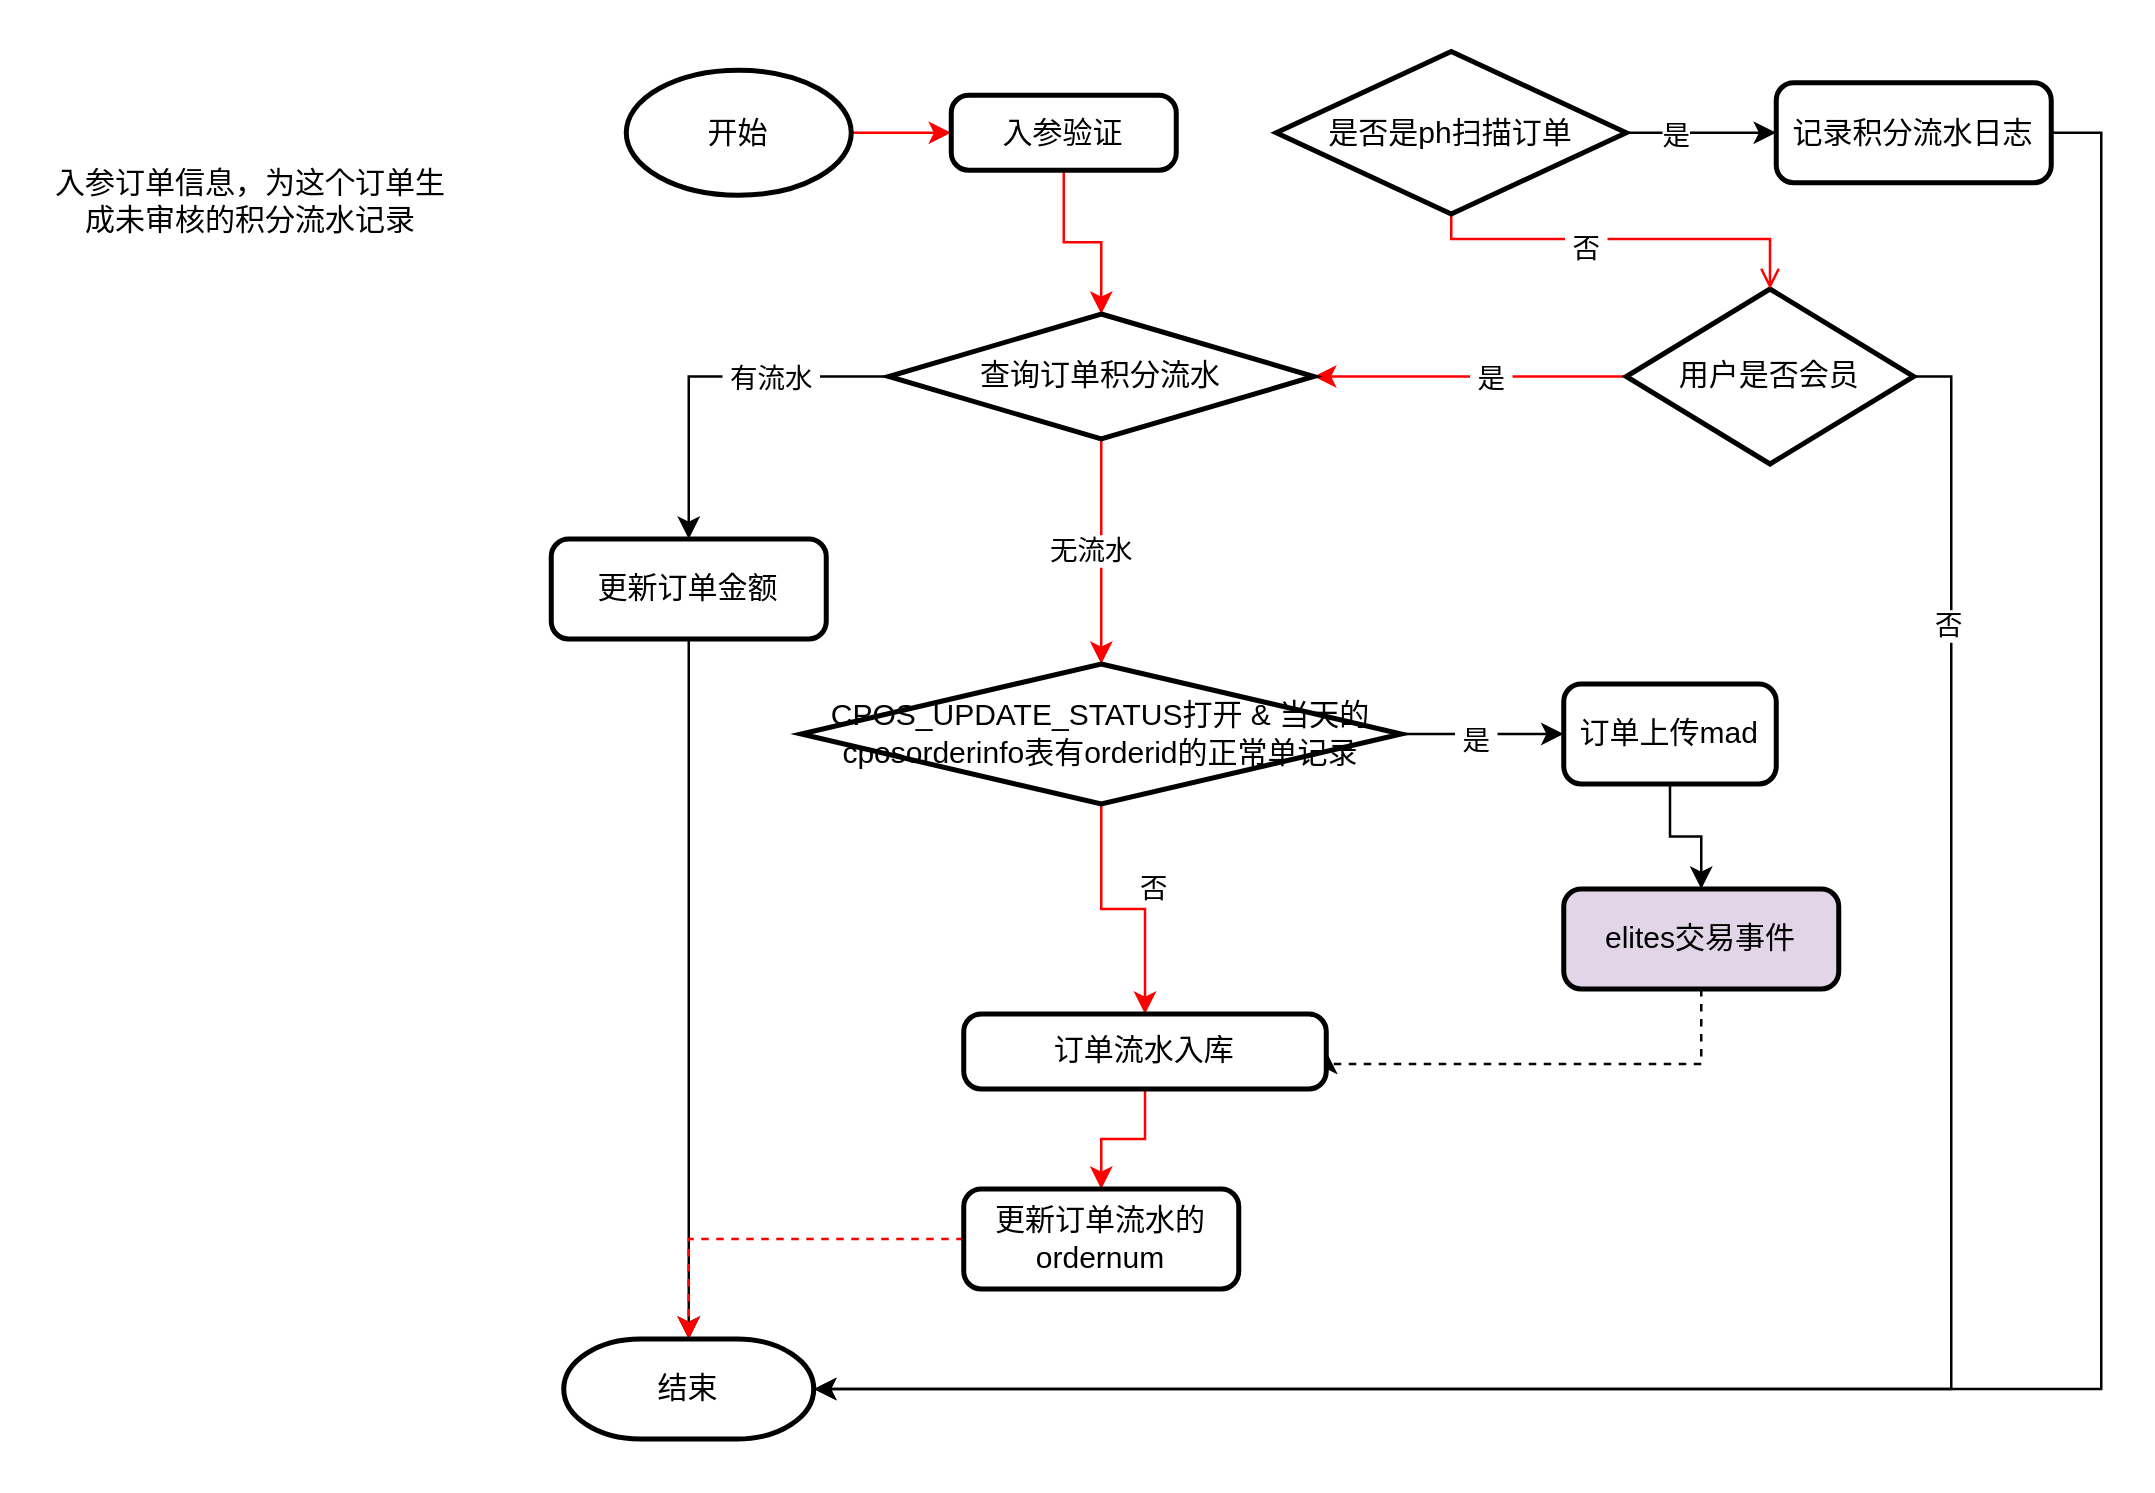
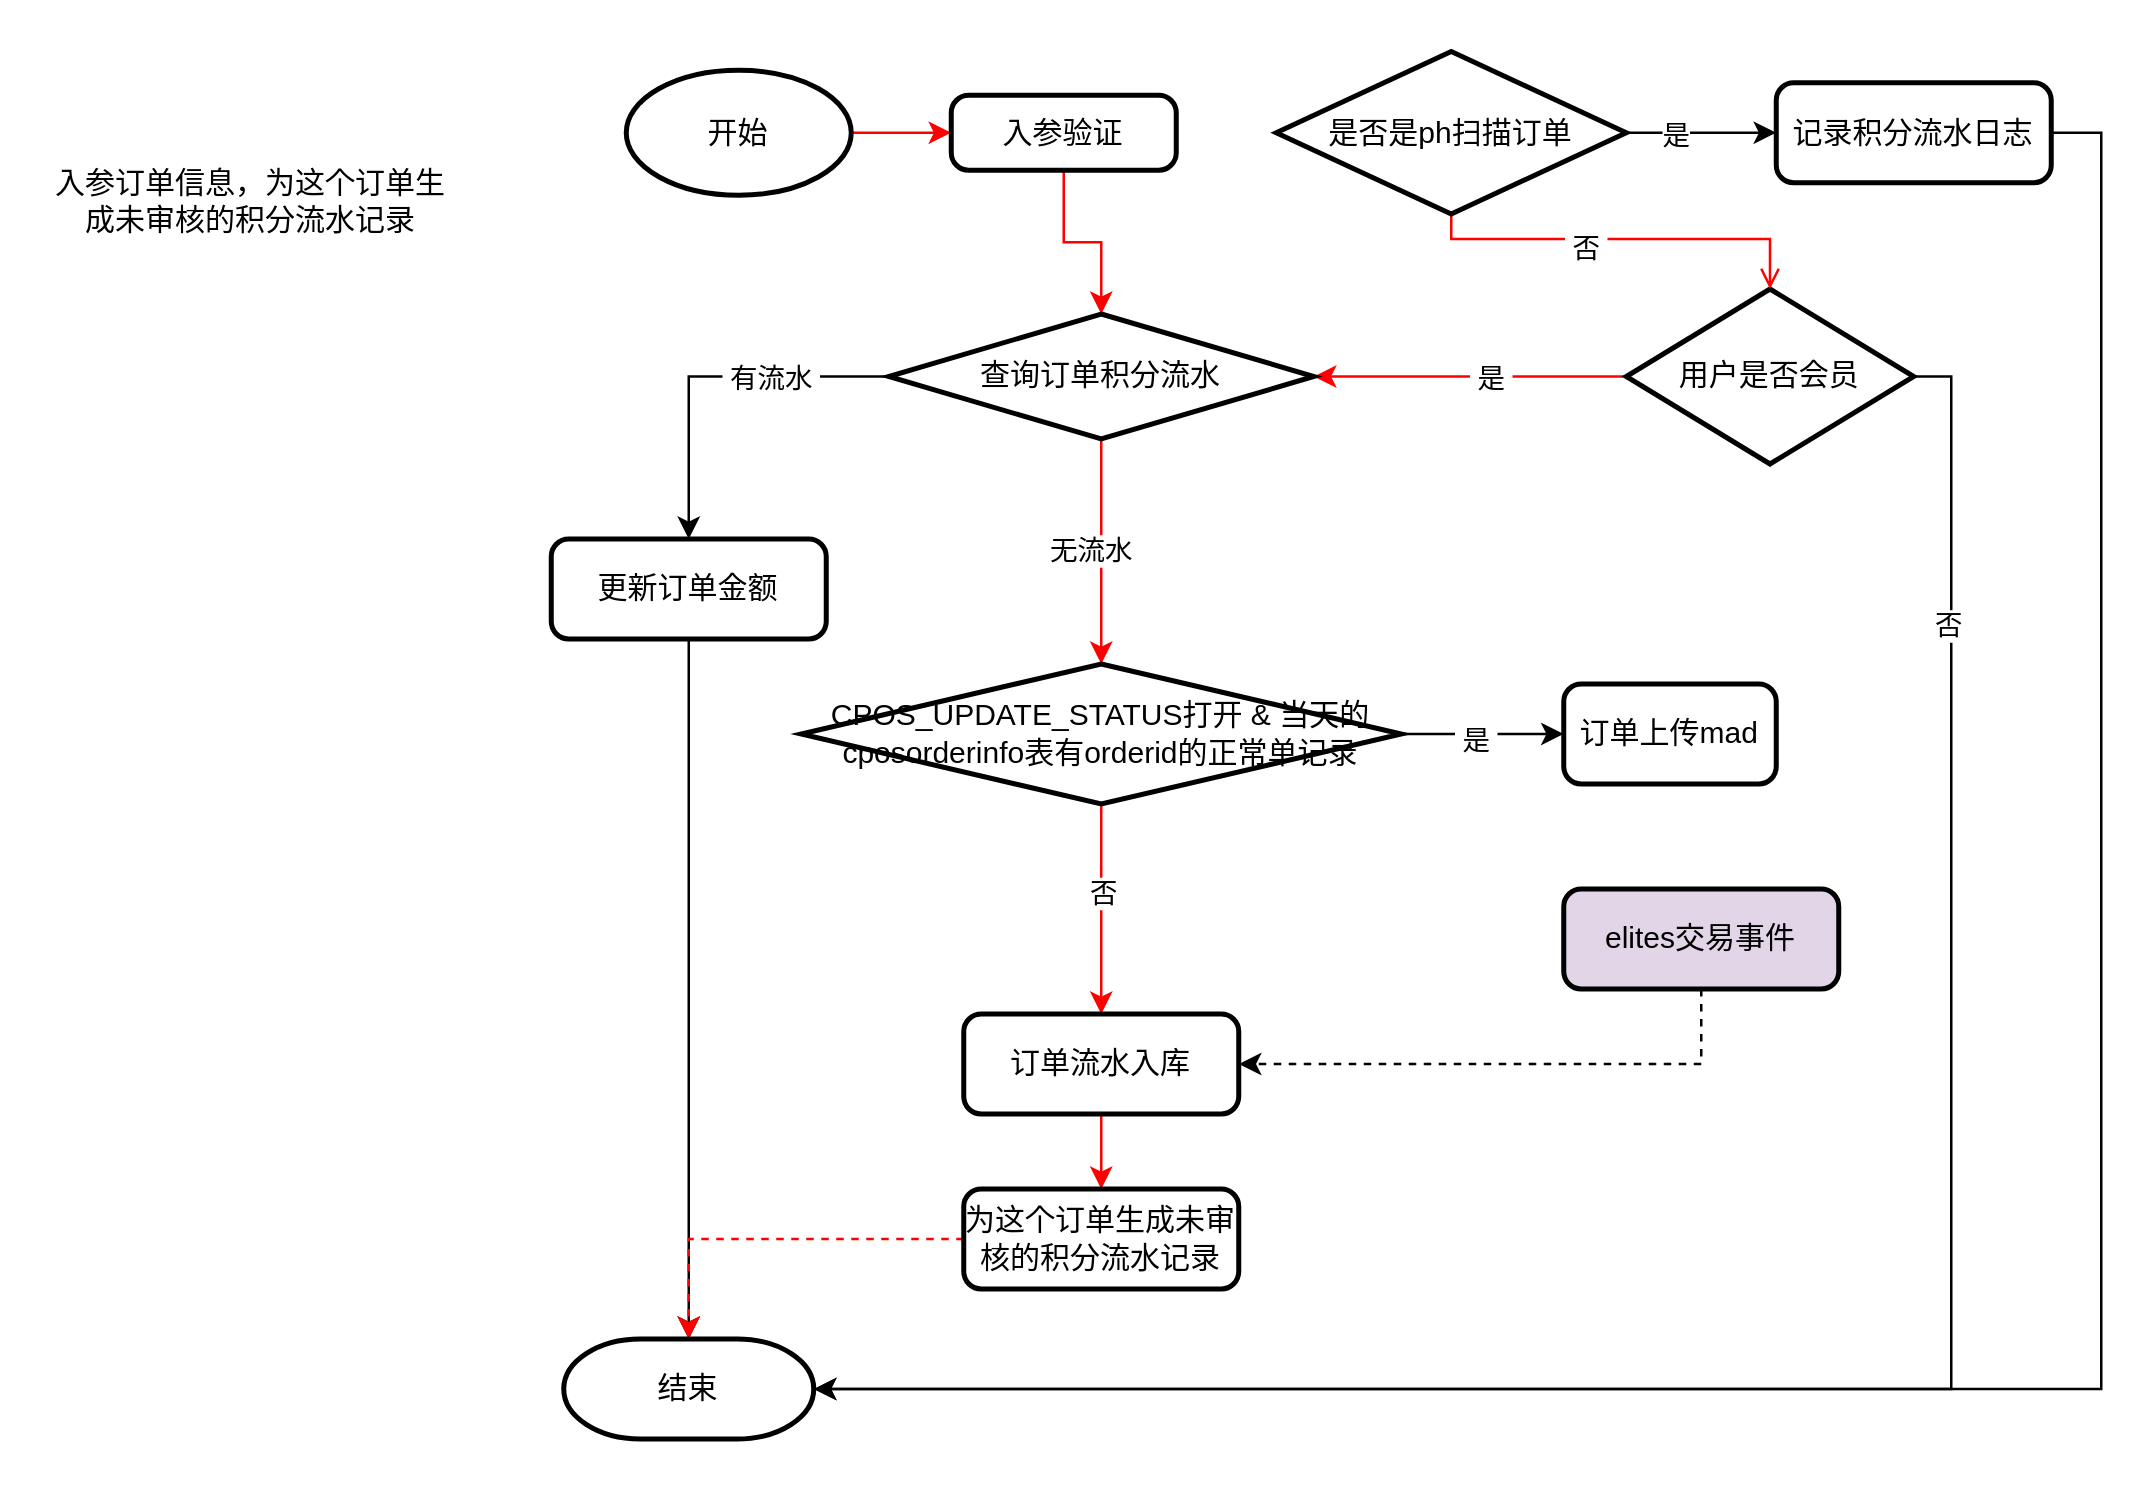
- <mxCell id="23" style="edgeStyle=orthogonalEdgeStyle;rounded=0;orthogonalLoop=1;jettySize=auto;html=1;" edge="1" parent="1" source="24" target="26"><mxGeometry relative="1" as="geometry" /></mxCell>
- <mxCell id="28" value="订单流水入库" style="rounded=1;whiteSpace=wrap;html=1;absoluteArcSize=1;arcSize=14;strokeWidth=2;" vertex="1" parent="1"><mxGeometry x="385" y="405" width="145" height="30" as="geometry" /></mxCell>
+ <mxCell id="28" value="订单流水入库" style="rounded=1;whiteSpace=wrap;html=1;absoluteArcSize=1;arcSize=14;strokeWidth=2;" vertex="1" parent="1"><mxGeometry x="385" y="405" width="110" height="40" as="geometry" /></mxCell>
- <mxCell id="30" value="更新订单流水的ordernum" style="rounded=1;whiteSpace=wrap;html=1;absoluteArcSize=1;arcSize=14;strokeWidth=2;" vertex="1" parent="1"><mxGeometry x="385" y="475" width="110" height="40" as="geometry" /></mxCell>
+ <mxCell id="30" value="为这个订单生成未审核的积分流水记录" style="rounded=1;whiteSpace=wrap;html=1;absoluteArcSize=1;arcSize=14;strokeWidth=2;" vertex="1" parent="1"><mxGeometry x="385" y="475" width="110" height="40" as="geometry" /></mxCell>
